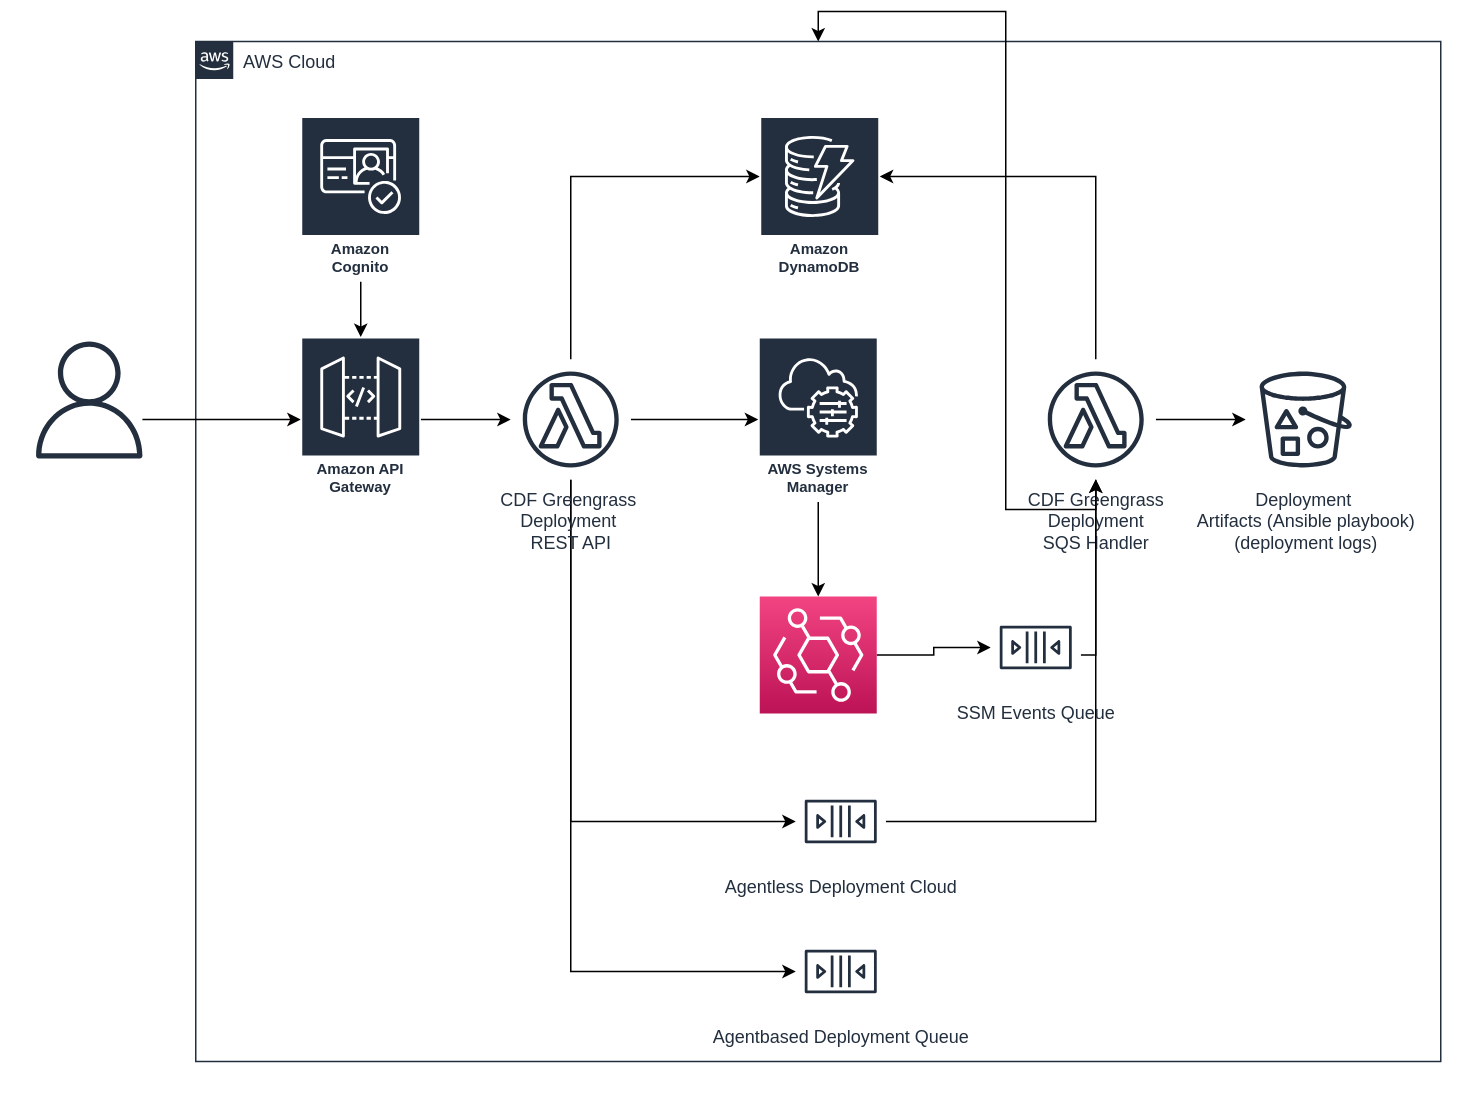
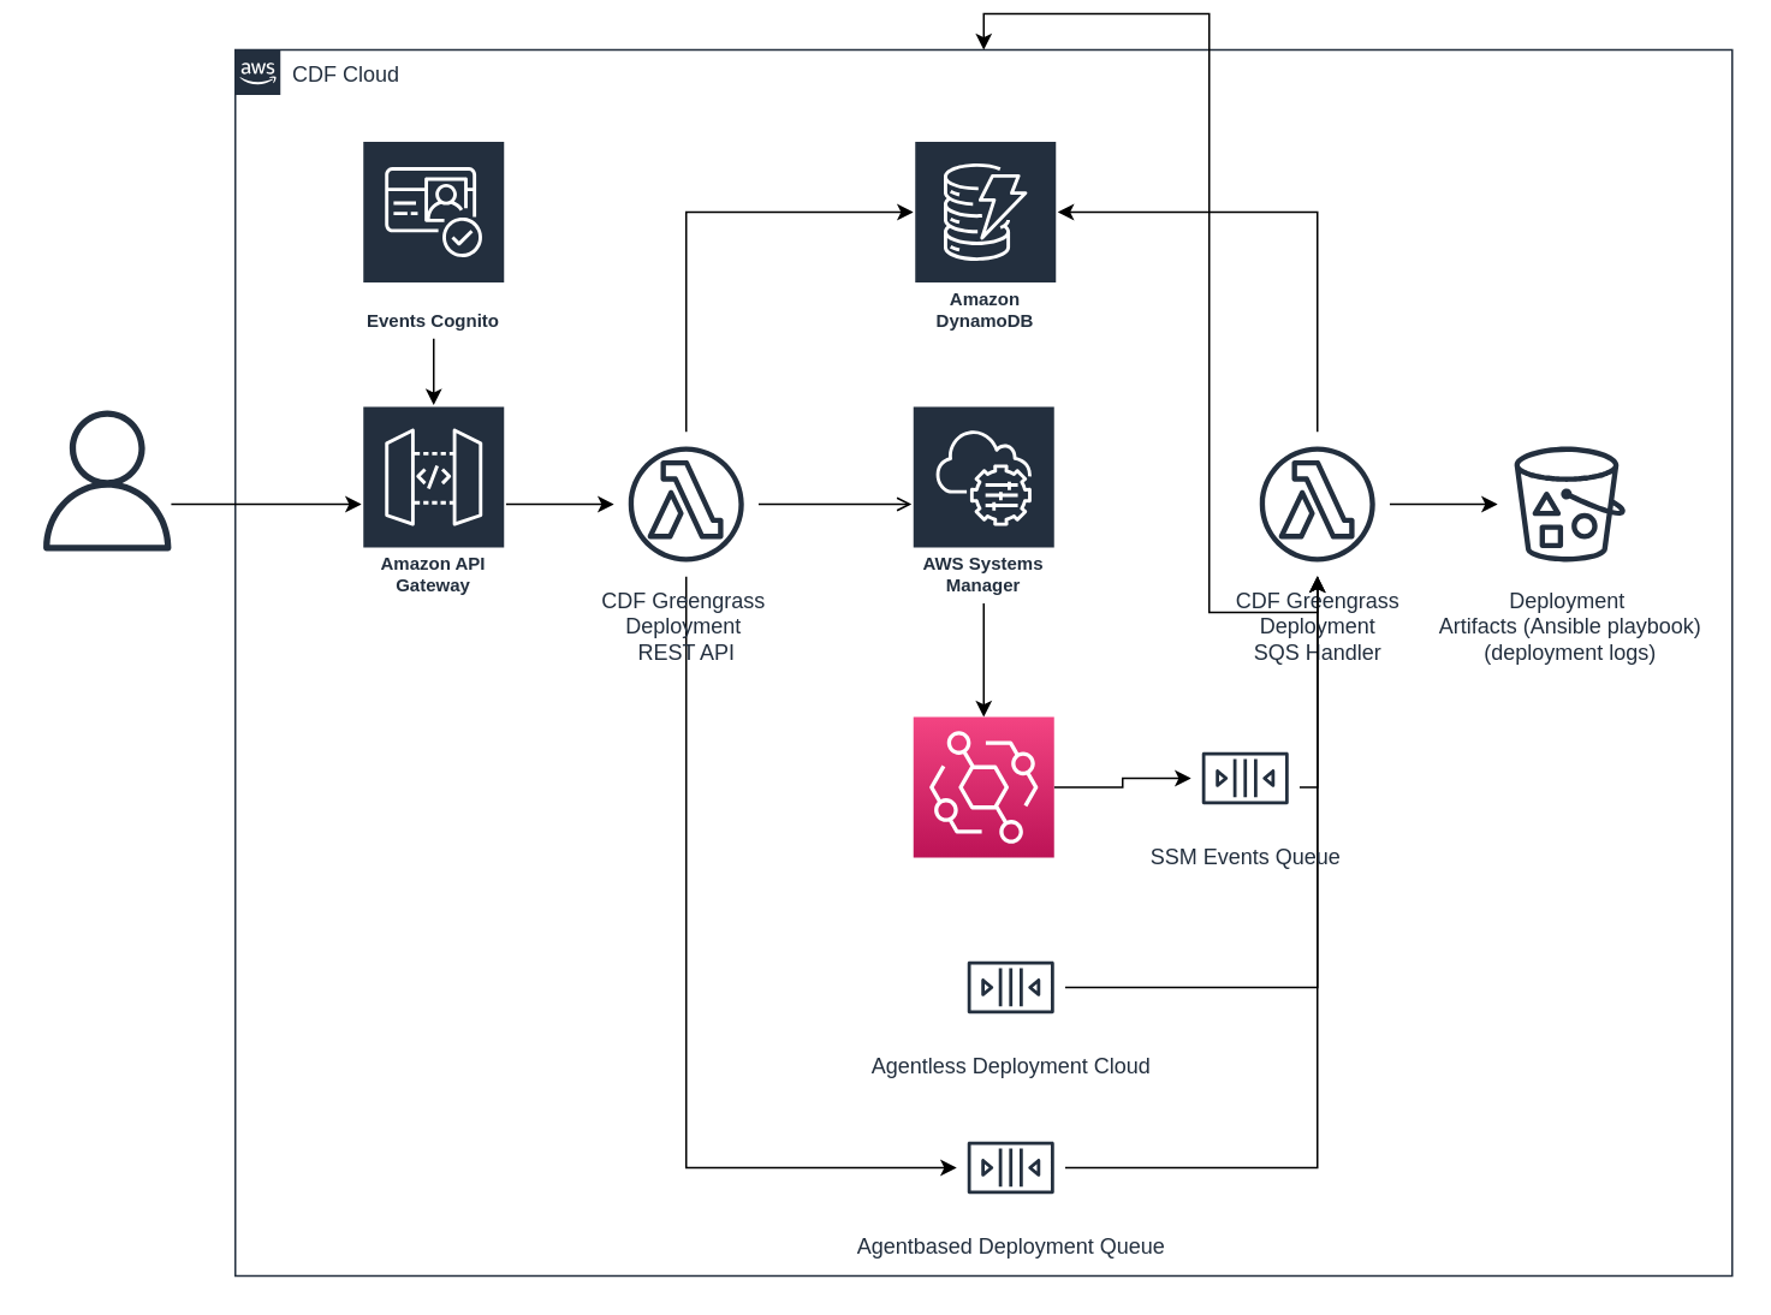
- <mxCell id="2" value="AWS Cloud" style="points=[[0,0],[0.25,0],[0.5,0],[0.75,0],[1,0],[1,0.25],[1,0.5],[1,0.75],[1,1],[0.75,1],[0.5,1],[0.25,1],[0,1],[0,0.75],[0,0.5],[0,0.25]];outlineConnect=0;gradientColor=none;html=1;whiteSpace=wrap;fontSize=12;fontStyle=0;shape=mxgraph.aws4.group;grIcon=mxgraph.aws4.group_aws_cloud_alt;strokeColor=#232F3E;fillColor=none;verticalAlign=top;align=left;spacingLeft=30;fontColor=#232F3E;dashed=0;" vertex="1" parent="1"><mxGeometry x="130" y="20" width="830" height="680" as="geometry" /></mxCell>
+ <mxCell id="2" value="CDF Cloud" style="points=[[0,0],[0.25,0],[0.5,0],[0.75,0],[1,0],[1,0.25],[1,0.5],[1,0.75],[1,1],[0.75,1],[0.5,1],[0.25,1],[0,1],[0,0.75],[0,0.5],[0,0.25]];outlineConnect=0;gradientColor=none;html=1;whiteSpace=wrap;fontSize=12;fontStyle=0;shape=mxgraph.aws4.group;grIcon=mxgraph.aws4.group_aws_cloud_alt;strokeColor=#232F3E;fillColor=none;verticalAlign=top;align=left;spacingLeft=30;fontColor=#232F3E;dashed=0;" vertex="1" parent="1"><mxGeometry x="130" y="20" width="830" height="680" as="geometry" /></mxCell>
- <mxCell id="28" value="Amazon Cognito" style="outlineConnect=0;fontColor=#232F3E;gradientColor=none;strokeColor=#ffffff;fillColor=#232F3E;dashed=0;verticalLabelPosition=middle;verticalAlign=bottom;align=center;html=1;whiteSpace=wrap;fontSize=10;fontStyle=1;spacing=3;shape=mxgraph.aws4.productIcon;prIcon=mxgraph.aws4.cognito;" vertex="1" parent="1"><mxGeometry x="200" y="70" width="80" height="110" as="geometry" /></mxCell>
+ <mxCell id="28" value="Events Cognito" style="outlineConnect=0;fontColor=#232F3E;gradientColor=none;strokeColor=#ffffff;fillColor=#232F3E;dashed=0;verticalLabelPosition=middle;verticalAlign=bottom;align=center;html=1;whiteSpace=wrap;fontSize=10;fontStyle=1;spacing=3;shape=mxgraph.aws4.productIcon;prIcon=mxgraph.aws4.cognito;" vertex="1" parent="1"><mxGeometry x="200" y="70" width="80" height="110" as="geometry" /></mxCell>
- <mxCell id="11" style="edgeStyle=orthogonalEdgeStyle;rounded=0;orthogonalLoop=1;jettySize=auto;html=1;" edge="1" parent="1" source="15" target="17"><mxGeometry relative="1" as="geometry" /></mxCell>
+ <mxCell id="11" style="edgeStyle=orthogonalEdgeStyle;rounded=0;orthogonalLoop=1;jettySize=auto;html=1;endArrow=open;" edge="1" parent="1" source="15" target="17"><mxGeometry relative="1" as="geometry" /></mxCell>
- <mxCell id="13" style="edgeStyle=orthogonalEdgeStyle;rounded=0;orthogonalLoop=1;jettySize=auto;html=1;" edge="1" parent="1" source="15" target="8"><mxGeometry relative="1" as="geometry"><Array as="points"><mxPoint x="380" y="540" /></Array></mxGeometry></mxCell>
+ <mxCell id="9" style="edgeStyle=orthogonalEdgeStyle;rounded=0;orthogonalLoop=1;jettySize=auto;html=1;" edge="1" parent="1" source="10" target="22"><mxGeometry relative="1" as="geometry" /></mxCell>
